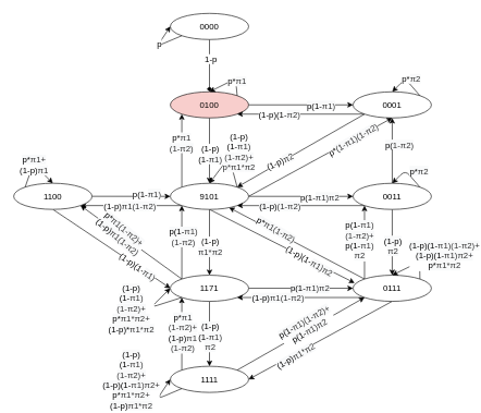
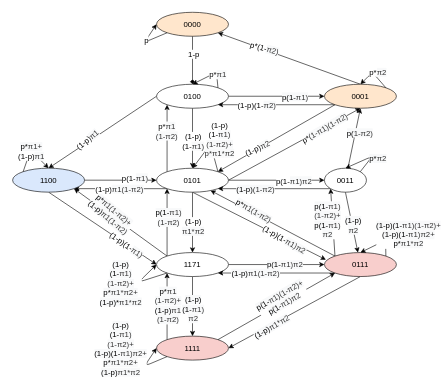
- <mxCell id="8" value="&lt;font style=&quot;font-size: 13px;&quot;&gt;0000&lt;/font&gt;" style="ellipse;whiteSpace=wrap;html=1;strokeColor=#000000;strokeWidth=1;movable=1;fontFamily=Helvetica;fontSize=13;" parent="1" vertex="1"><mxGeometry x="260" y="20" width="120" height="40" as="geometry" /></mxCell>
+ <mxCell id="8" value="&lt;font style=&quot;font-size: 13px;&quot;&gt;0000&lt;/font&gt;" style="ellipse;whiteSpace=wrap;html=1;strokeColor=#000000;strokeWidth=1;movable=1;fontFamily=Helvetica;fontSize=13;fillColor=#ffe6cc;" parent="1" vertex="1"><mxGeometry x="260" y="20" width="120" height="40" as="geometry" /></mxCell>
+ <mxCell id="20" style="edgeStyle=none;rounded=1;orthogonalLoop=1;jettySize=auto;html=1;exitX=0.5;exitY=0;exitDx=0;exitDy=0;entryX=1;entryY=1;entryDx=0;entryDy=0;strokeColor=#000000;strokeWidth=1;fontFamily=Helvetica;fontSize=13;" parent="1" source="24" target="8" edge="1"><mxGeometry relative="1" as="geometry" /></mxCell>
+ <mxCell id="21" value="p*(1-&lt;span style=&quot;color: rgb(51, 51, 51); background-color: rgb(248, 249, 250); font-size: 13px;&quot;&gt;π2)&lt;/span&gt;" style="edgeLabel;html=1;align=center;verticalAlign=middle;resizable=0;points=[];fontSize=13;fontFamily=Helvetica;rotation=15;" parent="20" vertex="1" connectable="0"><mxGeometry x="0.129" y="1" relative="1" as="geometry"><mxPoint x="-26" y="-13" as="offset" /></mxGeometry></mxCell>
- <mxCell id="17" value="&lt;font style=&quot;font-size: 13px;&quot;&gt;0100&lt;/font&gt;" style="ellipse;whiteSpace=wrap;html=1;strokeColor=#000000;strokeWidth=1;movable=1;fontFamily=Helvetica;fontSize=13;fillColor=#f8cecc;" parent="1" vertex="1"><mxGeometry x="260" y="140" width="120" height="40" as="geometry" /></mxCell>
+ <mxCell id="17" value="&lt;font style=&quot;font-size: 13px;&quot;&gt;0100&lt;/font&gt;" style="ellipse;whiteSpace=wrap;html=1;strokeColor=#000000;strokeWidth=1;movable=1;fontFamily=Helvetica;fontSize=13;" parent="1" vertex="1"><mxGeometry x="260" y="140" width="120" height="40" as="geometry" /></mxCell>
- <mxCell id="24" value="&lt;font style=&quot;font-size: 13px;&quot;&gt;0001&lt;/font&gt;" style="ellipse;whiteSpace=wrap;html=1;strokeColor=#000000;strokeWidth=1;movable=1;fontFamily=Helvetica;fontSize=13;" parent="1" vertex="1"><mxGeometry x="540" y="140" width="120" height="40" as="geometry" /></mxCell>
+ <mxCell id="24" value="&lt;font style=&quot;font-size: 13px;&quot;&gt;0001&lt;/font&gt;" style="ellipse;whiteSpace=wrap;html=1;strokeColor=#000000;strokeWidth=1;movable=1;fontFamily=Helvetica;fontSize=13;fillColor=#ffe6cc;" parent="1" vertex="1"><mxGeometry x="540" y="140" width="120" height="40" as="geometry" /></mxCell>
+ <mxCell id="15" style="edgeStyle=none;rounded=1;orthogonalLoop=1;jettySize=auto;html=1;exitX=0;exitY=0.5;exitDx=0;exitDy=0;entryX=0.5;entryY=0;entryDx=0;entryDy=0;strokeColor=#000000;strokeWidth=1;fontFamily=Helvetica;fontSize=13;" parent="1" source="17" target="44" edge="1"><mxGeometry relative="1" as="geometry" /></mxCell>
+ <mxCell id="16" value="(1-p)&lt;span style=&quot;color: rgb(51, 51, 51); background-color: rgb(248, 249, 250); font-size: 13px;&quot;&gt;π1&lt;/span&gt;" style="edgeLabel;html=1;align=center;verticalAlign=middle;resizable=0;points=[];fontSize=13;fontFamily=Helvetica;rotation=-40;" parent="15" vertex="1" connectable="0"><mxGeometry x="0.277" y="2" relative="1" as="geometry"><mxPoint x="-2" y="-5" as="offset" /></mxGeometry></mxCell>
- <mxCell id="44" value="&lt;font style=&quot;font-size: 13px;&quot;&gt;1100&lt;/font&gt;" style="ellipse;whiteSpace=wrap;html=1;strokeColor=#000000;strokeWidth=1;movable=1;fontFamily=Helvetica;fontSize=13;" parent="1" vertex="1"><mxGeometry x="20" y="279.93" width="120" height="40" as="geometry" /></mxCell>
+ <mxCell id="44" value="&lt;font style=&quot;font-size: 13px;&quot;&gt;1100&lt;/font&gt;" style="ellipse;whiteSpace=wrap;html=1;strokeColor=#000000;strokeWidth=1;movable=1;fontFamily=Helvetica;fontSize=13;fillColor=#dae8fc;" parent="1" vertex="1"><mxGeometry x="20" y="279.93" width="120" height="40" as="geometry" /></mxCell>
- <mxCell id="37" value="&lt;font style=&quot;font-size: 13px;&quot;&gt;9101&lt;/font&gt;" style="ellipse;whiteSpace=wrap;html=1;strokeColor=#000000;strokeWidth=1;movable=1;fontFamily=Helvetica;fontSize=13;" parent="1" vertex="1"><mxGeometry x="260" y="280" width="120" height="40" as="geometry" /></mxCell>
+ <mxCell id="37" value="&lt;font style=&quot;font-size: 13px;&quot;&gt;0101&lt;/font&gt;" style="ellipse;whiteSpace=wrap;html=1;strokeColor=#000000;strokeWidth=1;movable=1;fontFamily=Helvetica;fontSize=13;" parent="1" vertex="1"><mxGeometry x="260" y="280" width="120" height="40" as="geometry" /></mxCell>
- <mxCell id="62" value="&lt;font style=&quot;font-size: 13px;&quot;&gt;0011&lt;/font&gt;" style="ellipse;whiteSpace=wrap;html=1;strokeColor=#000000;strokeWidth=1;movable=1;fontFamily=Helvetica;fontSize=13;" parent="1" vertex="1"><mxGeometry x="540" y="280" width="120" height="40" as="geometry" /></mxCell>
+ <mxCell id="62" value="&lt;font style=&quot;font-size: 13px;&quot;&gt;0011&lt;/font&gt;" style="ellipse;whiteSpace=wrap;html=1;strokeColor=#000000;strokeWidth=1;movable=1;fontFamily=Helvetica;fontSize=13;" parent="1" vertex="1"><mxGeometry x="540" y="280" width="70" height="40" as="geometry" /></mxCell>
- <mxCell id="69" value="&lt;font style=&quot;font-size: 13px;&quot;&gt;0111&lt;/font&gt;" style="ellipse;whiteSpace=wrap;html=1;strokeColor=#000000;strokeWidth=1;movable=1;fontFamily=Helvetica;fontSize=13;" parent="1" vertex="1"><mxGeometry x="540" y="420.65" width="120" height="40" as="geometry" /></mxCell>
+ <mxCell id="69" value="&lt;font style=&quot;font-size: 13px;&quot;&gt;0111&lt;/font&gt;" style="ellipse;whiteSpace=wrap;html=1;strokeColor=#000000;strokeWidth=1;movable=1;fontFamily=Helvetica;fontSize=13;fillColor=#f8cecc;" parent="1" vertex="1"><mxGeometry x="540" y="420.65" width="120" height="40" as="geometry" /></mxCell>
- <mxCell id="78" value="&lt;font style=&quot;font-size: 13px;&quot;&gt;1111&lt;/font&gt;" style="ellipse;whiteSpace=wrap;html=1;strokeColor=#000000;strokeWidth=1;movable=1;fontFamily=Helvetica;fontSize=13;" parent="1" vertex="1"><mxGeometry x="260" y="560" width="120" height="40" as="geometry" /></mxCell>
+ <mxCell id="78" value="&lt;font style=&quot;font-size: 13px;&quot;&gt;1111&lt;/font&gt;" style="ellipse;whiteSpace=wrap;html=1;strokeColor=#000000;strokeWidth=1;movable=1;fontFamily=Helvetica;fontSize=13;fillColor=#f8cecc;" parent="1" vertex="1"><mxGeometry x="260" y="560" width="120" height="40" as="geometry" /></mxCell>
